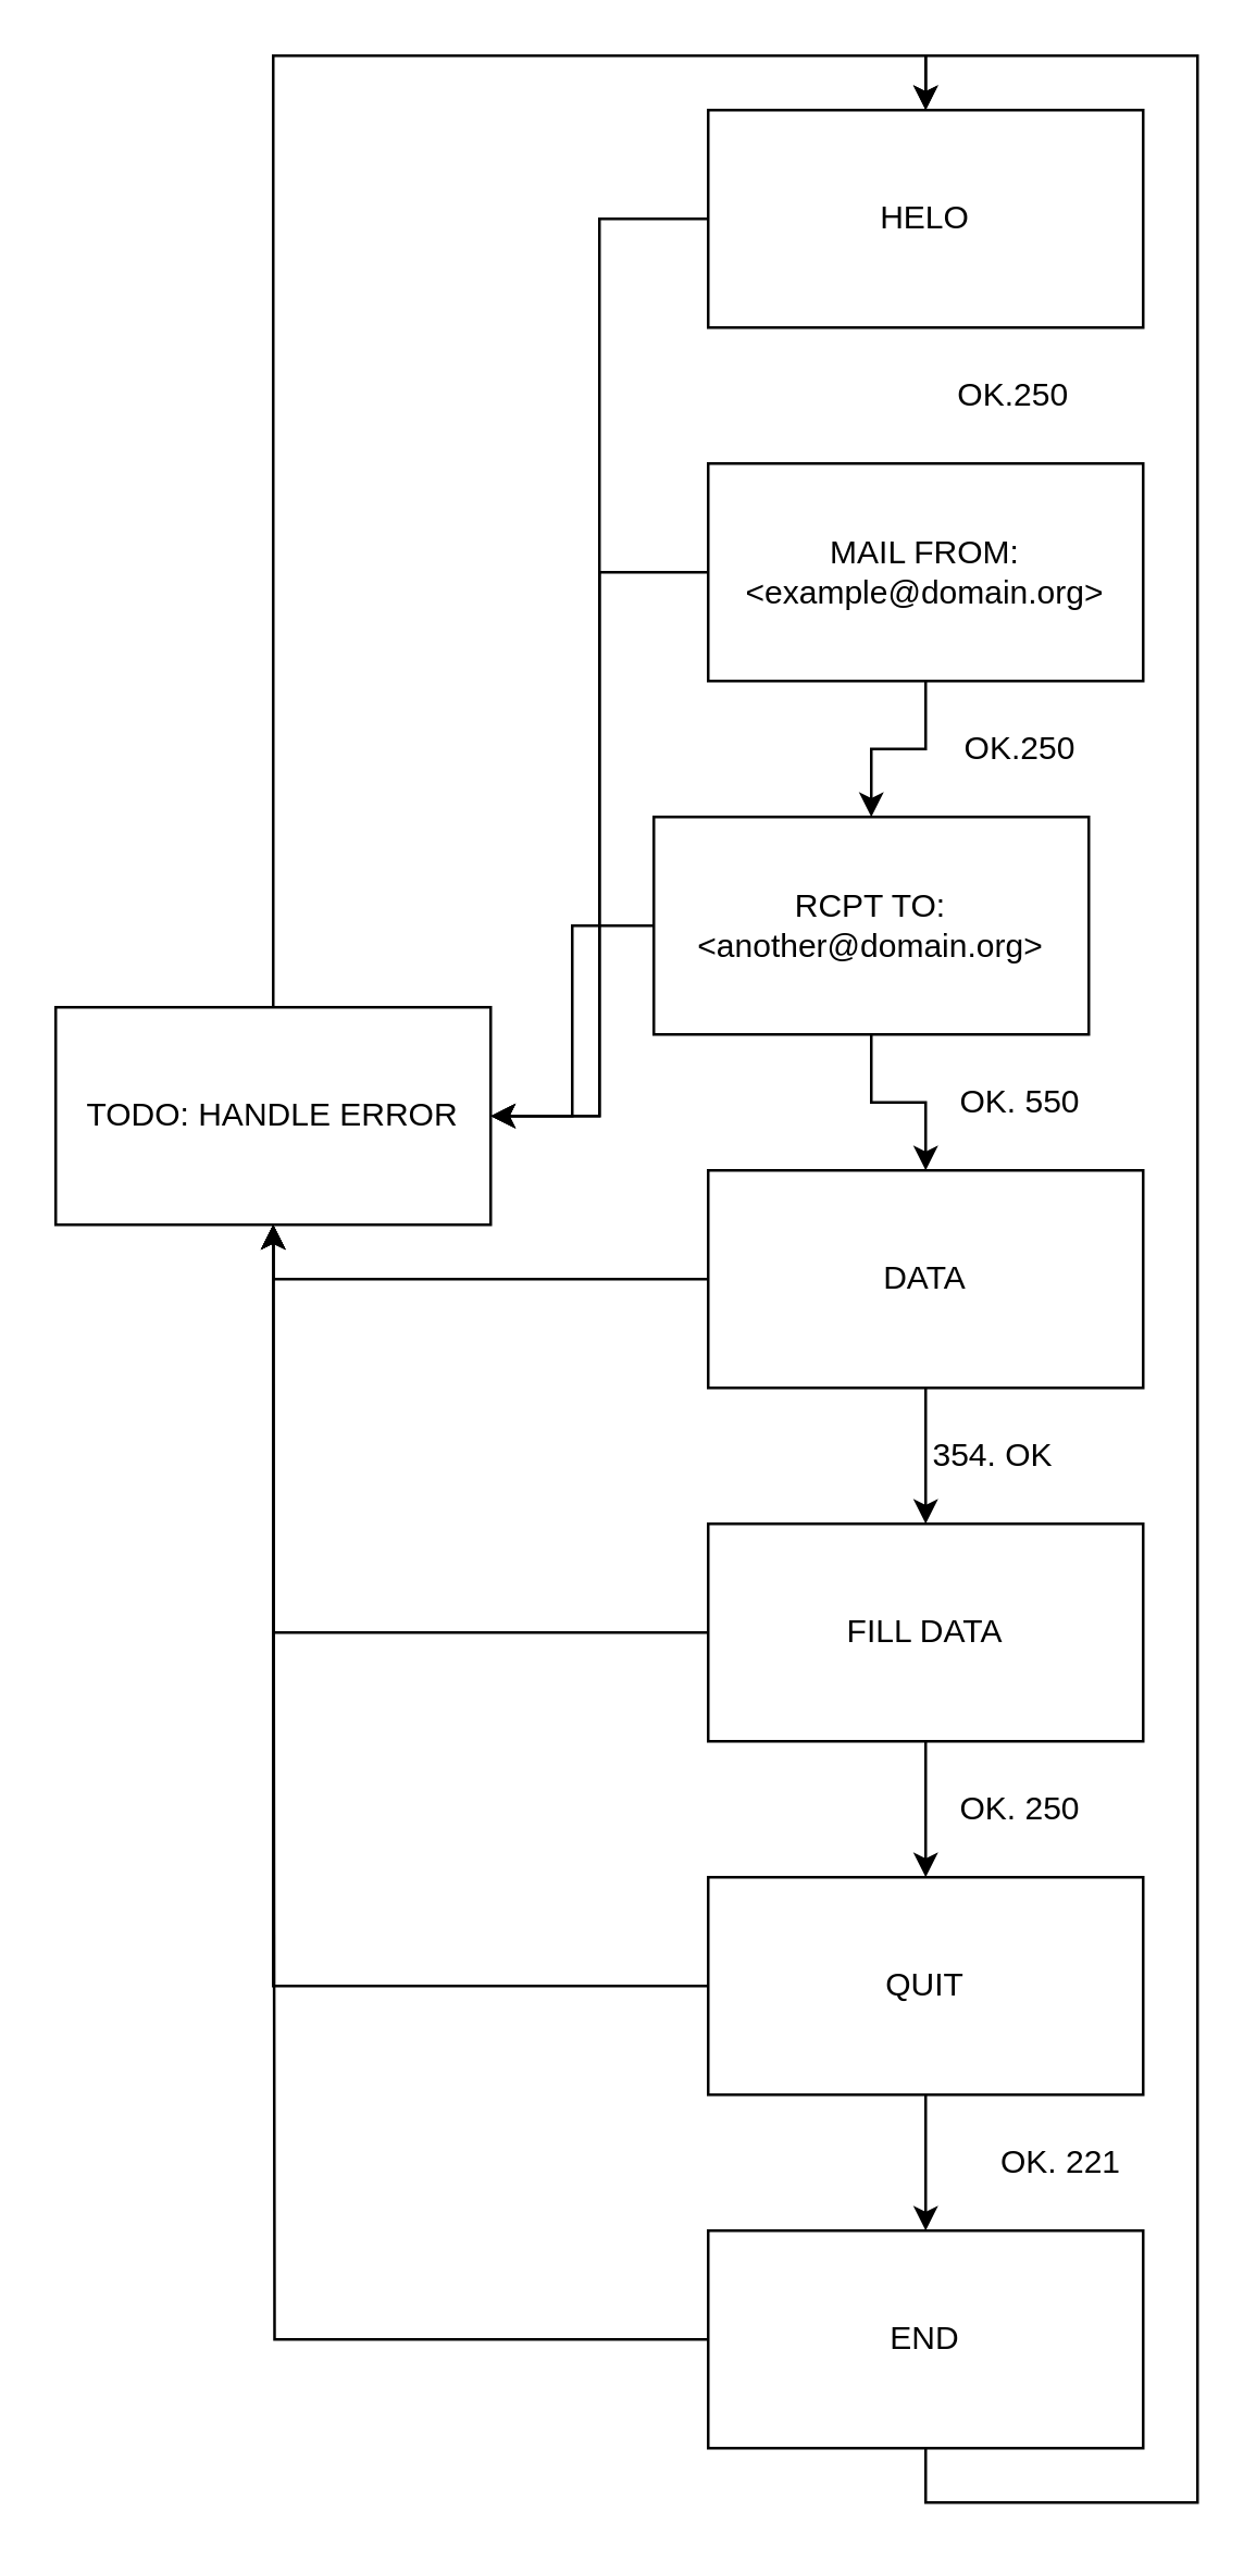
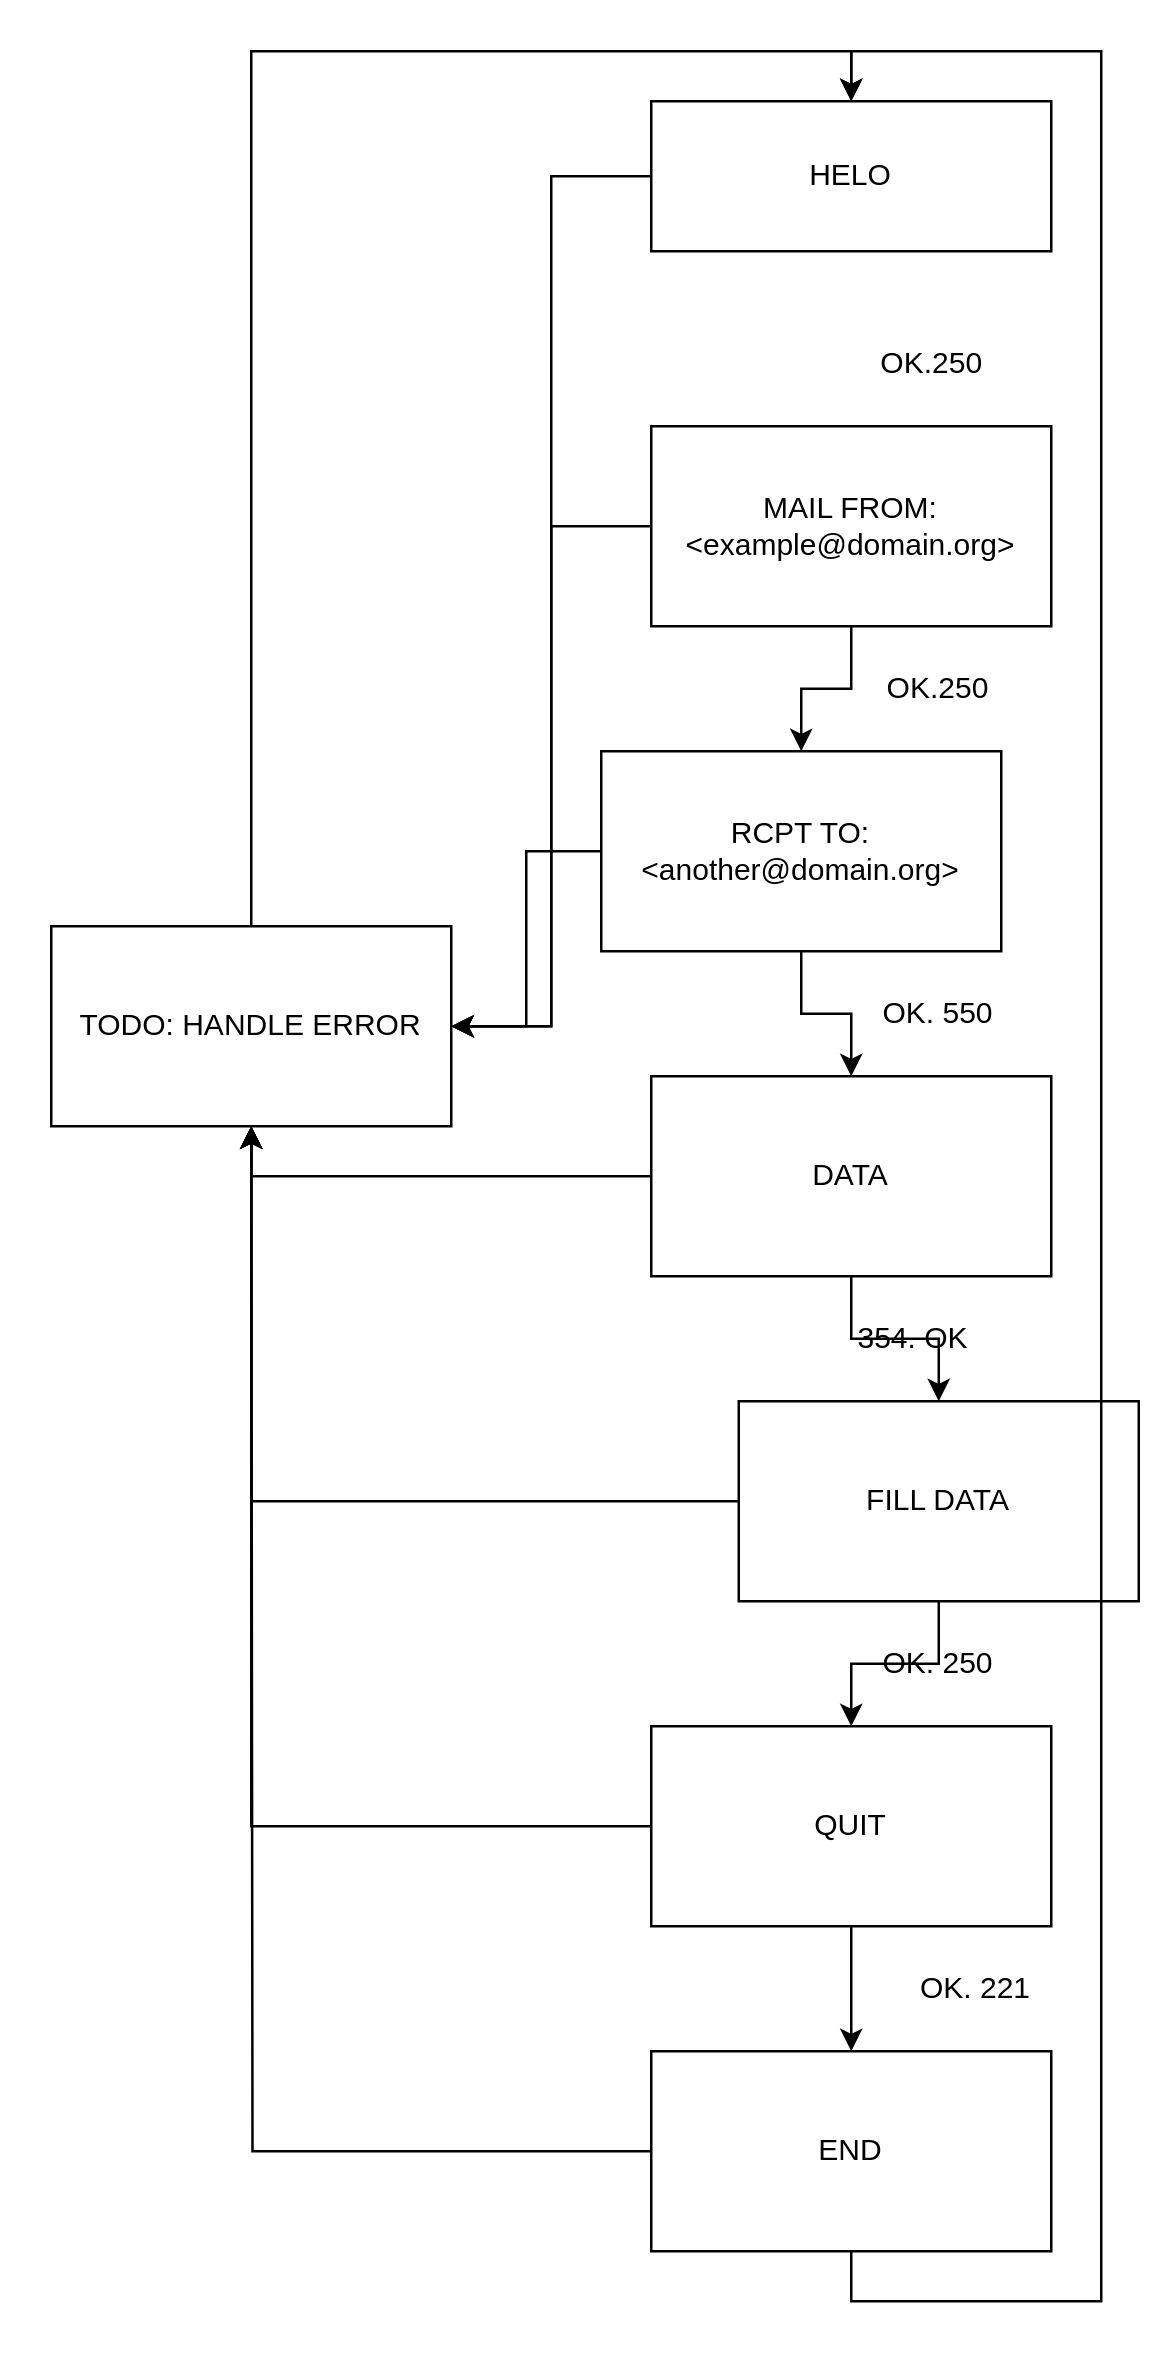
- <mxCell id="3" value="HELO" style="rounded=0;whiteSpace=wrap;html=1;" vertex="1" parent="1"><mxGeometry x="260" y="40" width="160" height="80" as="geometry" /></mxCell>
+ <mxCell id="3" value="HELO" style="rounded=0;whiteSpace=wrap;html=1;" vertex="1" parent="1"><mxGeometry x="260" y="40" width="160" height="60" as="geometry" /></mxCell>
- <mxCell id="18" value="FILL DATA" style="rounded=0;whiteSpace=wrap;html=1;" vertex="1" parent="1"><mxGeometry x="260" y="560" width="160" height="80" as="geometry" /></mxCell>
+ <mxCell id="18" value="FILL DATA" style="rounded=0;whiteSpace=wrap;html=1;" vertex="1" parent="1"><mxGeometry x="295" y="560" width="160" height="80" as="geometry" /></mxCell>
